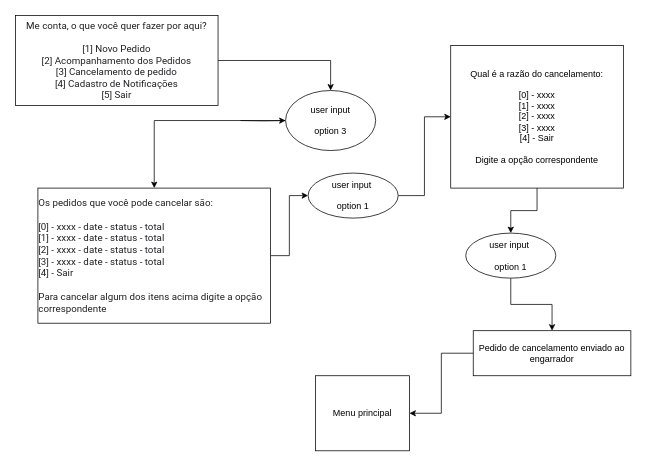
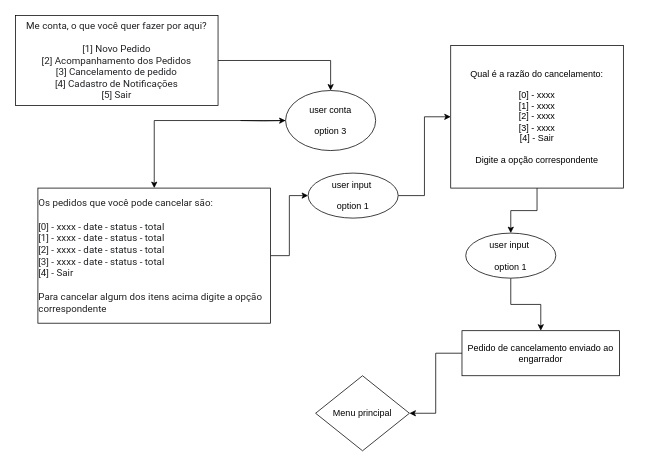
- <mxCell id="4" value="user input &lt;br&gt;&lt;br&gt;option 3" style="ellipse;whiteSpace=wrap;html=1;" vertex="1" parent="1"><mxGeometry x="380" y="120" width="120" height="80" as="geometry" /></mxCell>
+ <mxCell id="4" value="user conta &lt;br&gt;&lt;br&gt;option 3" style="ellipse;whiteSpace=wrap;html=1;" vertex="1" parent="1"><mxGeometry x="380" y="120" width="120" height="80" as="geometry" /></mxCell>
- <mxCell id="16" value="Pedido de cancelamento enviado ao engarrador" style="whiteSpace=wrap;html=1;rounded=0;" vertex="1" parent="1"><mxGeometry x="630" y="440" width="210" height="60" as="geometry" /></mxCell>
+ <mxCell id="16" value="Pedido de cancelamento enviado ao engarrador" style="whiteSpace=wrap;html=1;rounded=0;" vertex="1" parent="1"><mxGeometry x="615" y="440" width="210" height="60" as="geometry" /></mxCell>
- <mxCell id="17" value="Menu principal" style="whiteSpace=wrap;html=1;rounded=0;" vertex="1" parent="1"><mxGeometry x="420" y="500" width="125" height="100" as="geometry" /></mxCell>
+ <mxCell id="17" value="Menu principal" style="rhombus;whiteSpace=wrap;html=1;rounded=0;" vertex="1" parent="1"><mxGeometry x="420" y="500" width="125" height="100" as="geometry" /></mxCell>
